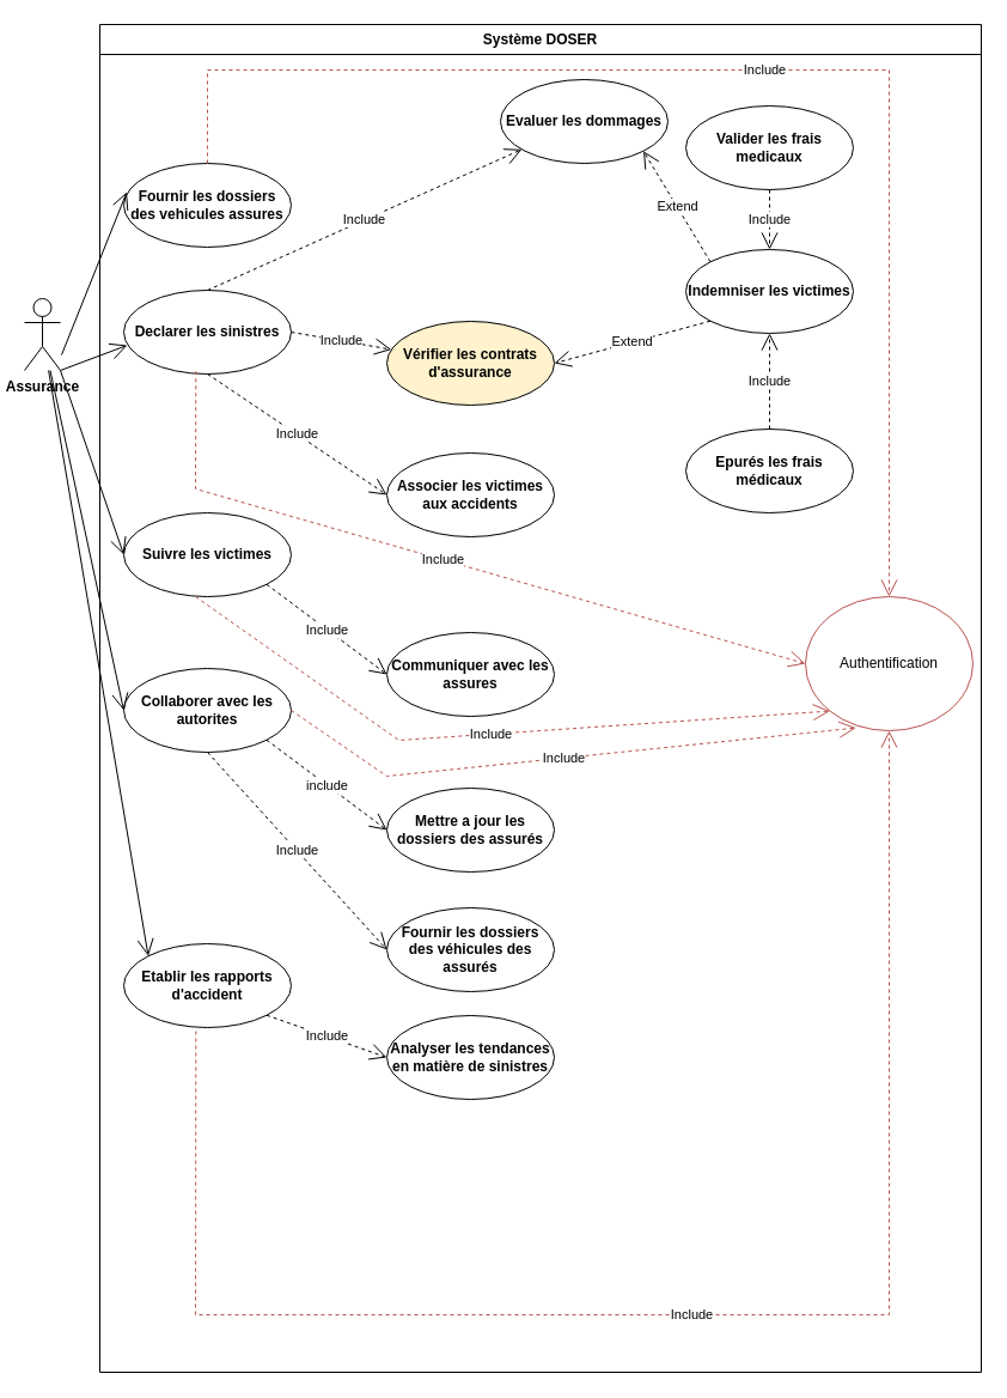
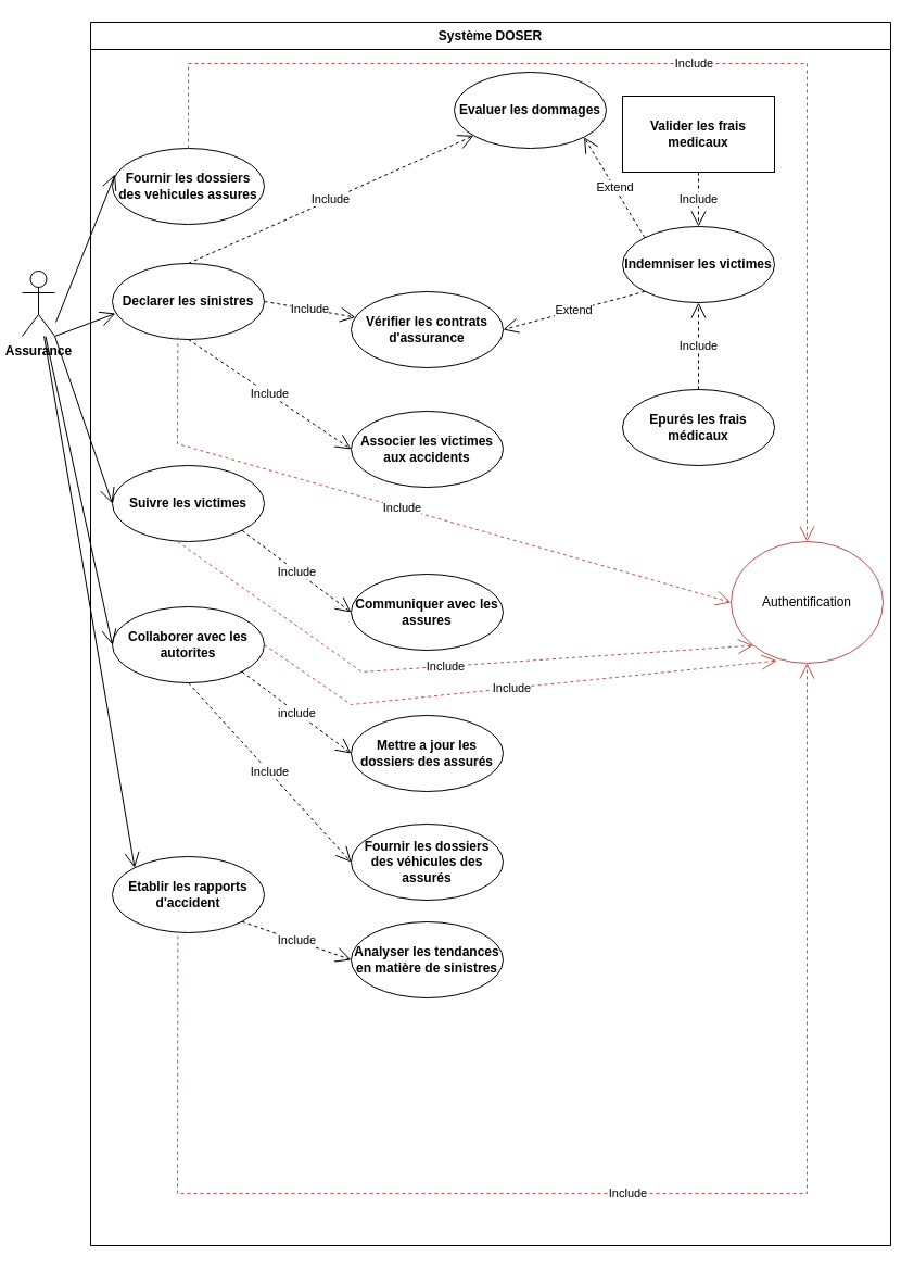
- <mxCell id="9" value="&lt;b&gt;Valider les frais medicaux&lt;/b&gt;" style="ellipse;whiteSpace=wrap;html=1;" vertex="1" parent="3"><mxGeometry x="490" y="68" width="140" height="70" as="geometry" /></mxCell>
+ <mxCell id="9" value="&lt;b&gt;Valider les frais medicaux&lt;/b&gt;" style="whiteSpace=wrap;html=1;rounded=0;" vertex="1" parent="3"><mxGeometry x="490" y="68" width="140" height="70" as="geometry" /></mxCell>
- <mxCell id="5" value="&lt;b&gt;Vérifier les contrats d'assurance&lt;/b&gt;" style="ellipse;whiteSpace=wrap;html=1;fillColor=#fff2cc;" vertex="1" parent="3"><mxGeometry x="240" y="248" width="140" height="70" as="geometry" /></mxCell>
+ <mxCell id="5" value="&lt;b&gt;Vérifier les contrats d'assurance&lt;/b&gt;" style="ellipse;whiteSpace=wrap;html=1;" vertex="1" parent="3"><mxGeometry x="240" y="248" width="140" height="70" as="geometry" /></mxCell>
